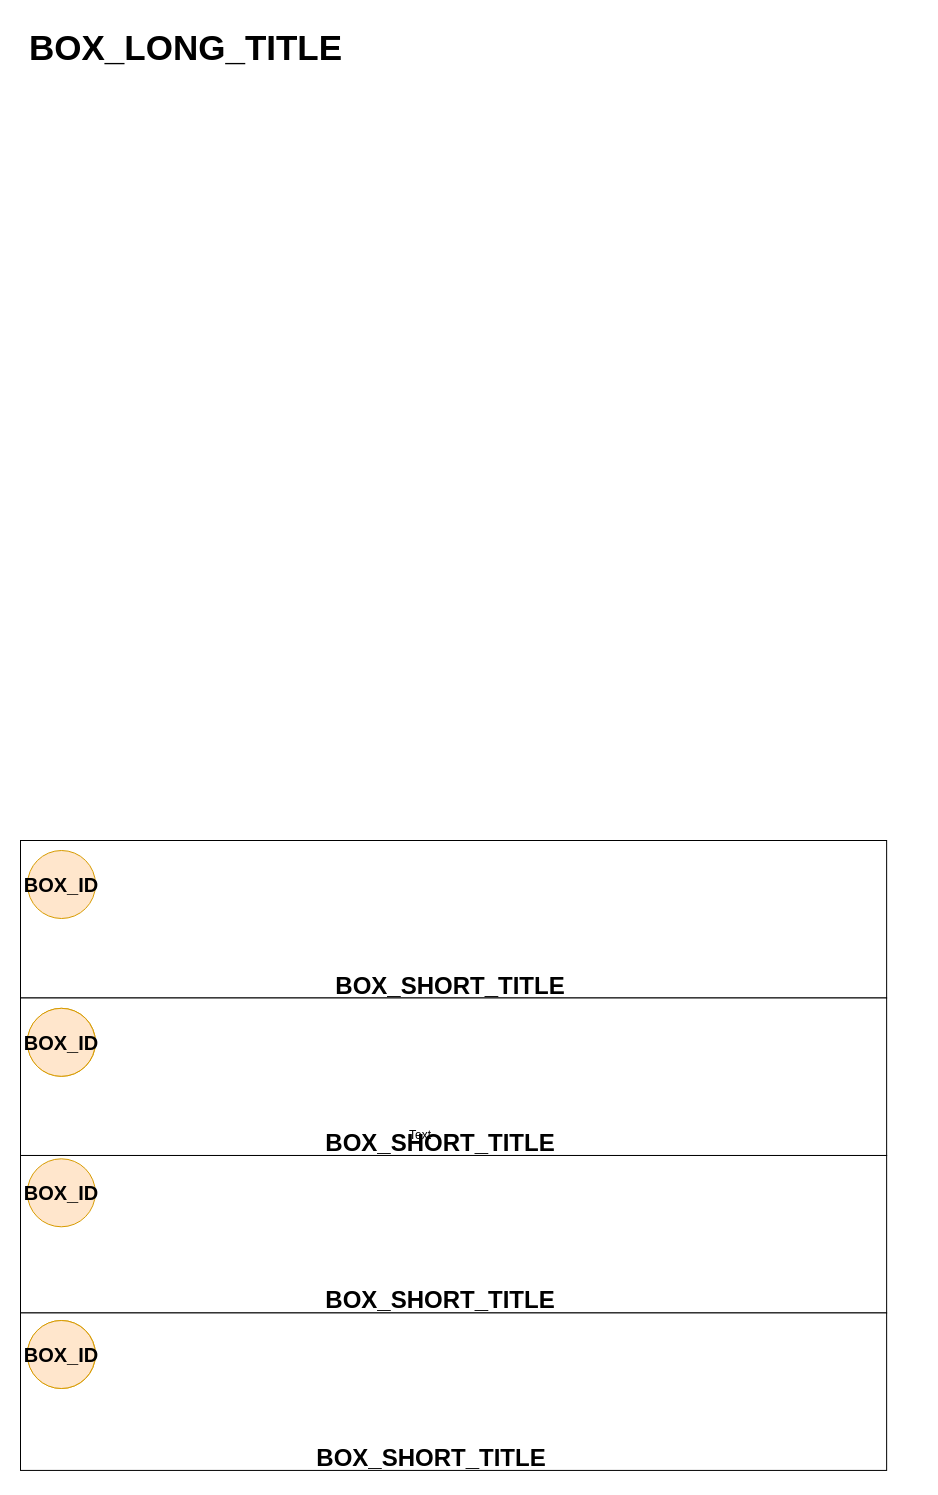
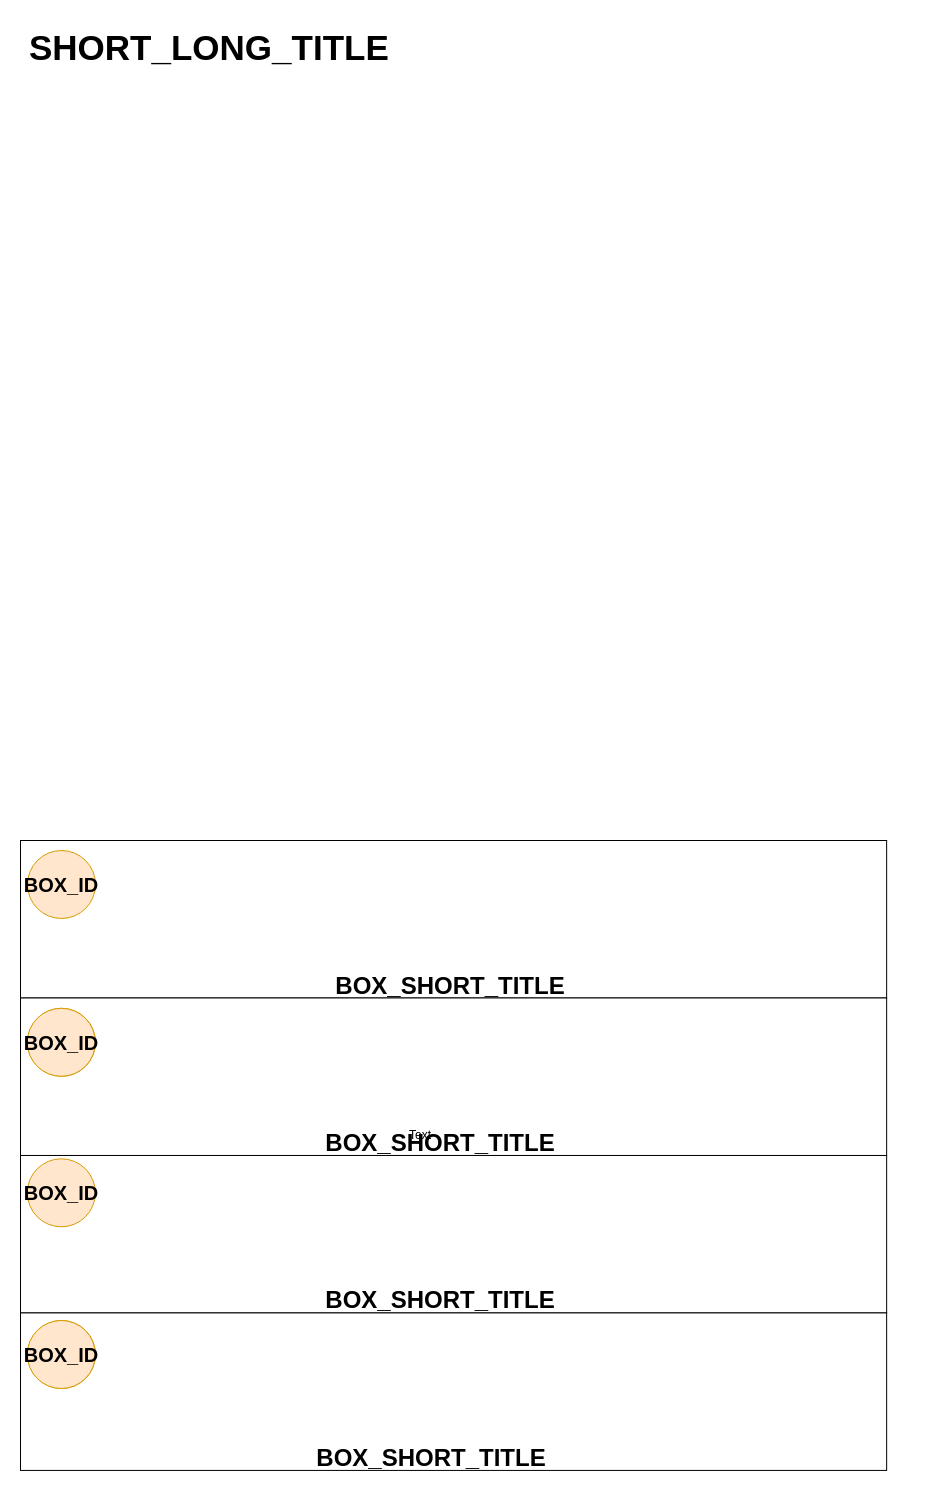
- <mxCell id="8" value="BOX_LONG_TITLE" style="text;whiteSpace=wrap;fontStyle=1;fontSize=35;" parent="7" vertex="1"><mxGeometry x="26.82" y="20" width="883.18" height="140" as="geometry" /></mxCell>
+ <mxCell id="8" value="SHORT_LONG_TITLE" style="text;whiteSpace=wrap;fontStyle=1;fontSize=35;" parent="7" vertex="1"><mxGeometry x="26.82" y="20" width="883.18" height="140" as="geometry" /></mxCell>
